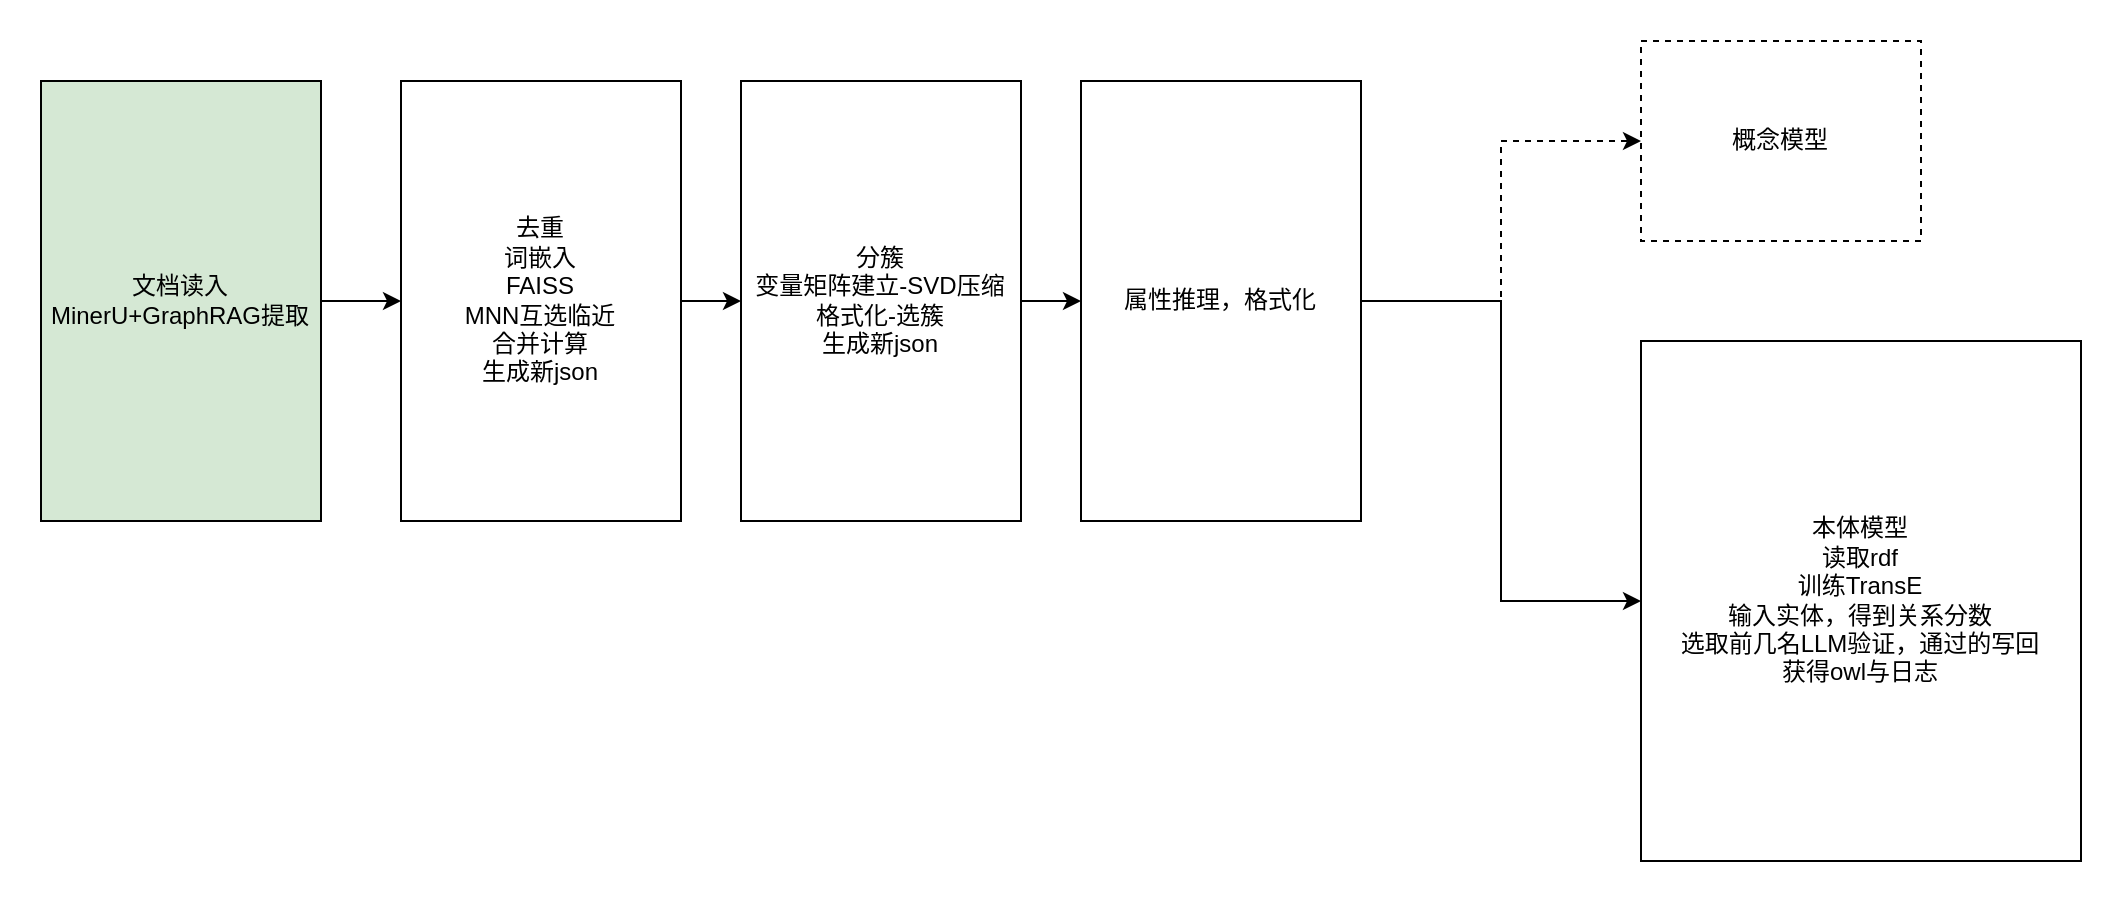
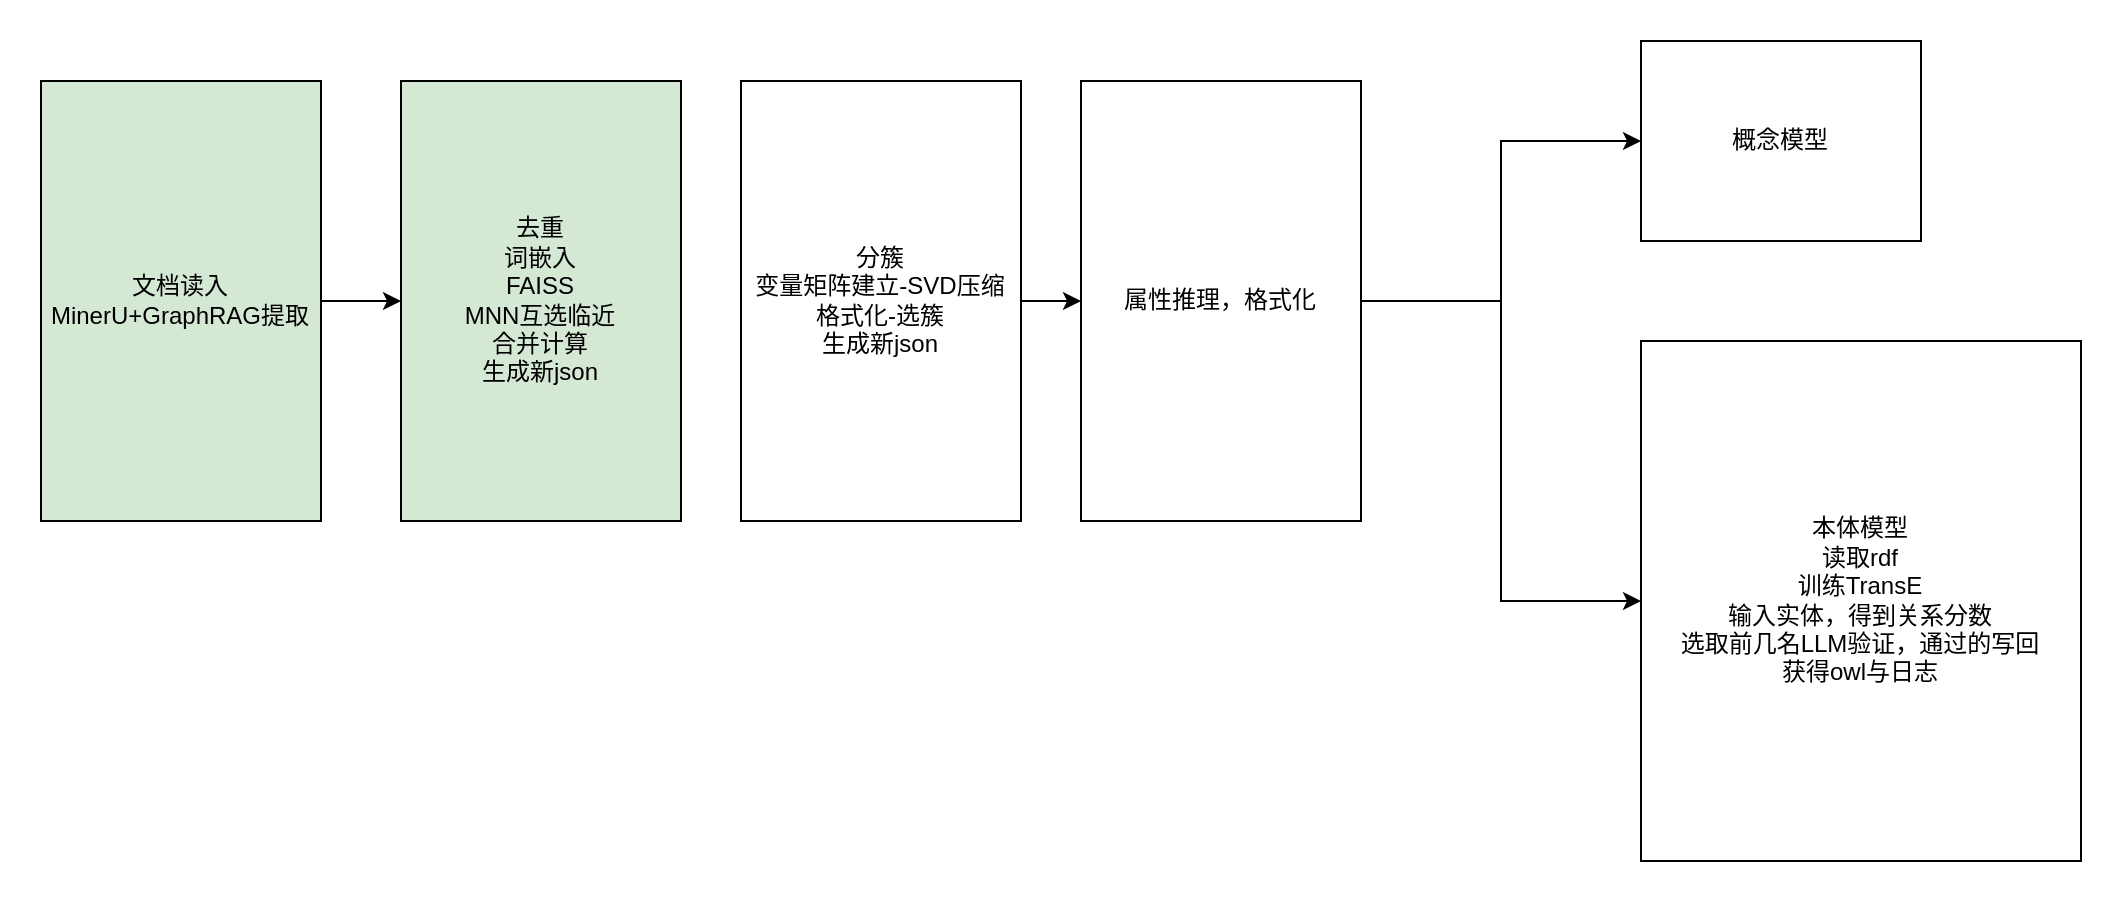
- <mxCell id="9" value="概念模型" style="rounded=0;whiteSpace=wrap;html=1;dashed=1;" vertex="1" parent="1"><mxGeometry x="820" y="20" width="140" height="100" as="geometry" /></mxCell>
+ <mxCell id="9" value="概念模型" style="rounded=0;whiteSpace=wrap;html=1;" vertex="1" parent="1"><mxGeometry x="820" y="20" width="140" height="100" as="geometry" /></mxCell>
- <mxCell id="11" style="edgeStyle=orthogonalEdgeStyle;rounded=0;orthogonalLoop=1;jettySize=auto;html=1;exitX=1;exitY=0.5;exitDx=0;exitDy=0;entryX=0;entryY=0.5;entryDx=0;entryDy=0;dashed=1;" edge="1" parent="1" source="12" target="9"><mxGeometry relative="1" as="geometry" /></mxCell>
+ <mxCell id="11" style="edgeStyle=orthogonalEdgeStyle;rounded=0;orthogonalLoop=1;jettySize=auto;html=1;exitX=1;exitY=0.5;exitDx=0;exitDy=0;entryX=0;entryY=0.5;entryDx=0;entryDy=0;" edge="1" parent="1" source="12" target="9"><mxGeometry relative="1" as="geometry" /></mxCell>
- <mxCell id="5" value="去重&lt;div&gt;词嵌入&lt;/div&gt;&lt;div&gt;FAISS&lt;/div&gt;&lt;div&gt;MNN&lt;span style=&quot;background-color: transparent; color: light-dark(rgb(0, 0, 0), rgb(255, 255, 255));&quot;&gt;互选临近&lt;/span&gt;&lt;/div&gt;&lt;div&gt;&lt;span style=&quot;background-color: transparent; color: light-dark(rgb(0, 0, 0), rgb(255, 255, 255));&quot;&gt;合并计算&lt;/span&gt;&lt;/div&gt;&lt;div&gt;&lt;span style=&quot;background-color: transparent; color: light-dark(rgb(0, 0, 0), rgb(255, 255, 255));&quot;&gt;生成新json&lt;/span&gt;&lt;/div&gt;" style="rounded=0;whiteSpace=wrap;html=1;" vertex="1" parent="1"><mxGeometry x="200" y="40" width="140" height="220" as="geometry" /></mxCell>
+ <mxCell id="5" value="去重&lt;div&gt;词嵌入&lt;/div&gt;&lt;div&gt;FAISS&lt;/div&gt;&lt;div&gt;MNN&lt;span style=&quot;background-color: transparent; color: light-dark(rgb(0, 0, 0), rgb(255, 255, 255));&quot;&gt;互选临近&lt;/span&gt;&lt;/div&gt;&lt;div&gt;&lt;span style=&quot;background-color: transparent; color: light-dark(rgb(0, 0, 0), rgb(255, 255, 255));&quot;&gt;合并计算&lt;/span&gt;&lt;/div&gt;&lt;div&gt;&lt;span style=&quot;background-color: transparent; color: light-dark(rgb(0, 0, 0), rgb(255, 255, 255));&quot;&gt;生成新json&lt;/span&gt;&lt;/div&gt;" style="rounded=0;whiteSpace=wrap;html=1;fillColor=#d5e8d4;" vertex="1" parent="1"><mxGeometry x="200" y="40" width="140" height="220" as="geometry" /></mxCell>
- <mxCell id="4" value="" style="edgeStyle=orthogonalEdgeStyle;rounded=0;orthogonalLoop=1;jettySize=auto;html=1;" edge="1" parent="1" source="5" target="7"><mxGeometry relative="1" as="geometry" /></mxCell>
